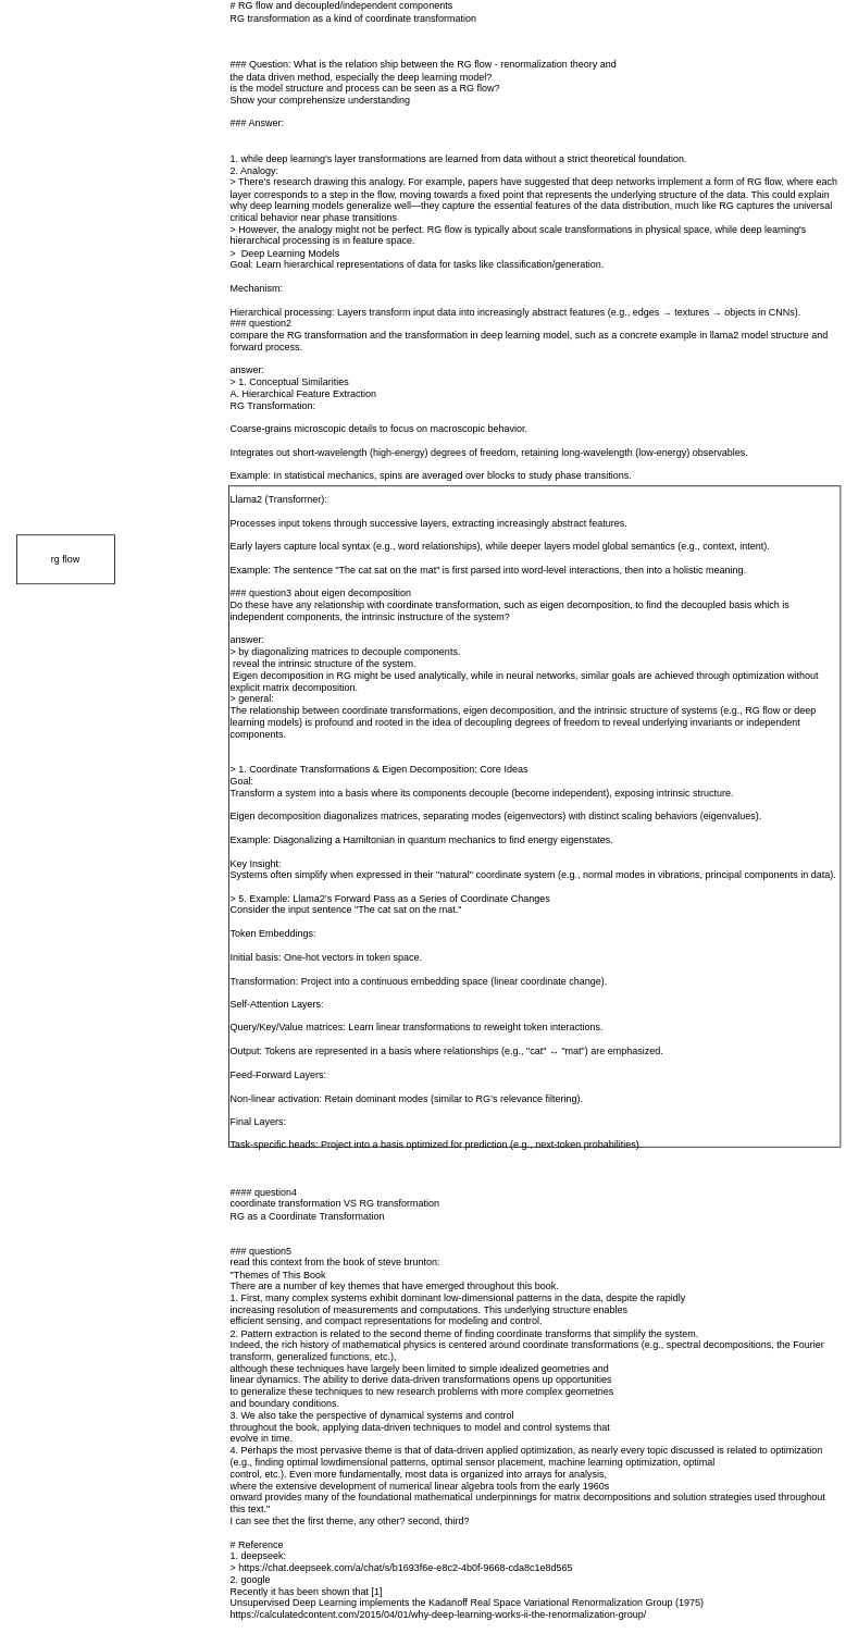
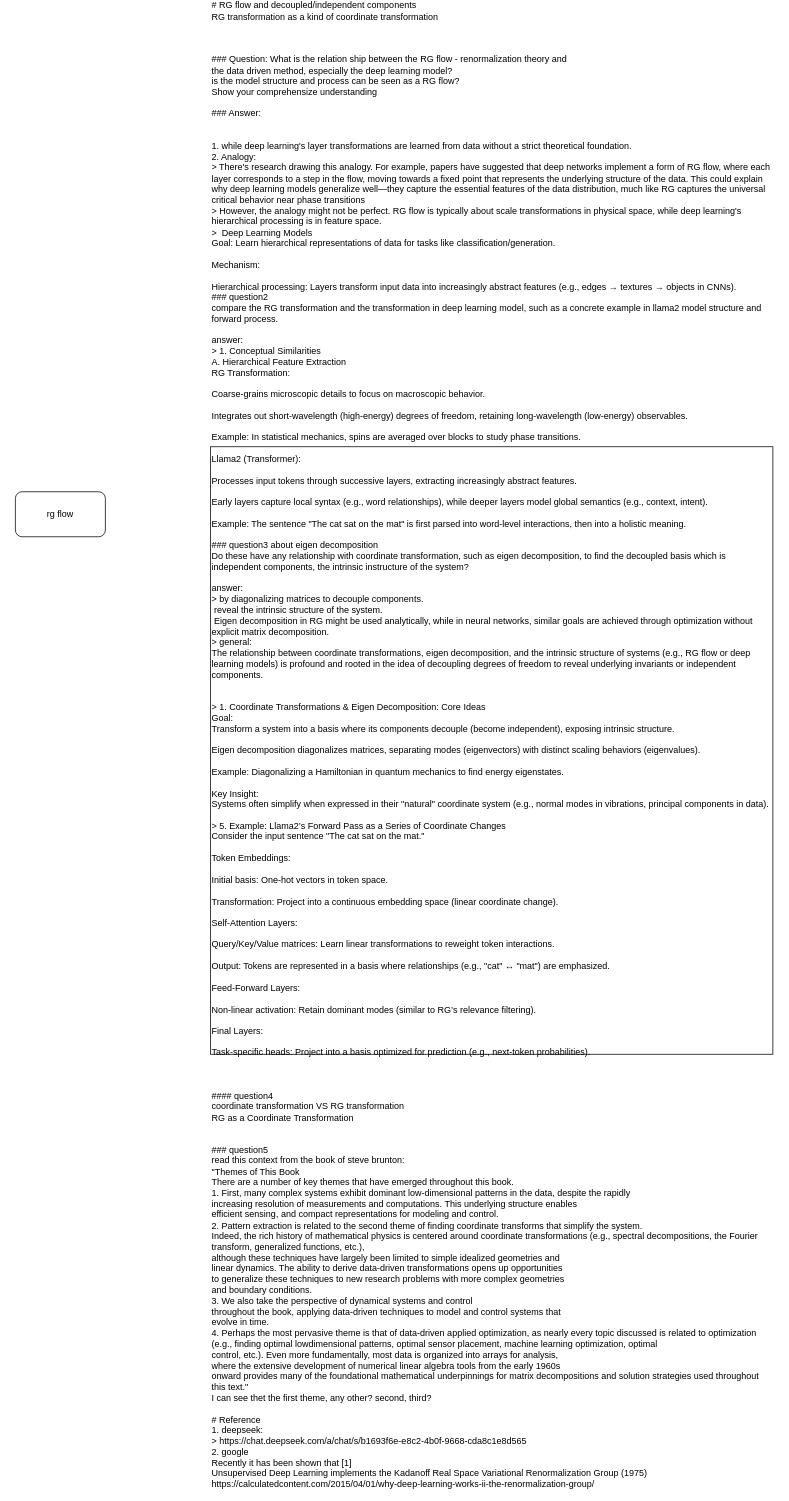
- <mxCell id="2" value="rg flow" style="rounded=0;whiteSpace=wrap;html=1;" vertex="1" parent="1"><mxGeometry x="20" y="80" width="120" height="60" as="geometry" /></mxCell>
+ <mxCell id="2" value="rg flow" style="whiteSpace=wrap;html=1;rounded=1;" vertex="1" parent="1"><mxGeometry x="20" y="80" width="120" height="60" as="geometry" /></mxCell>
